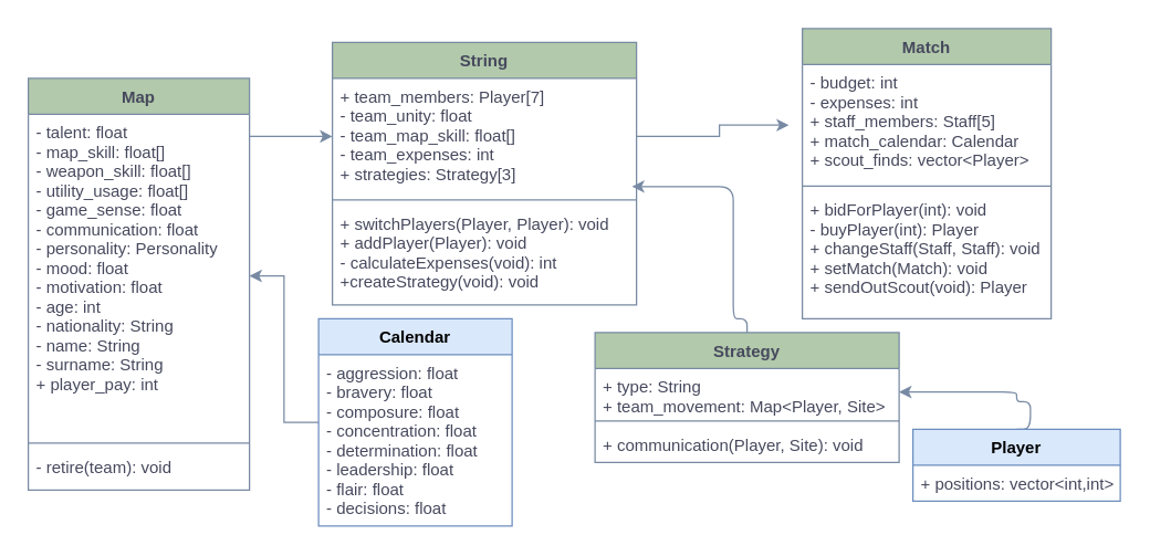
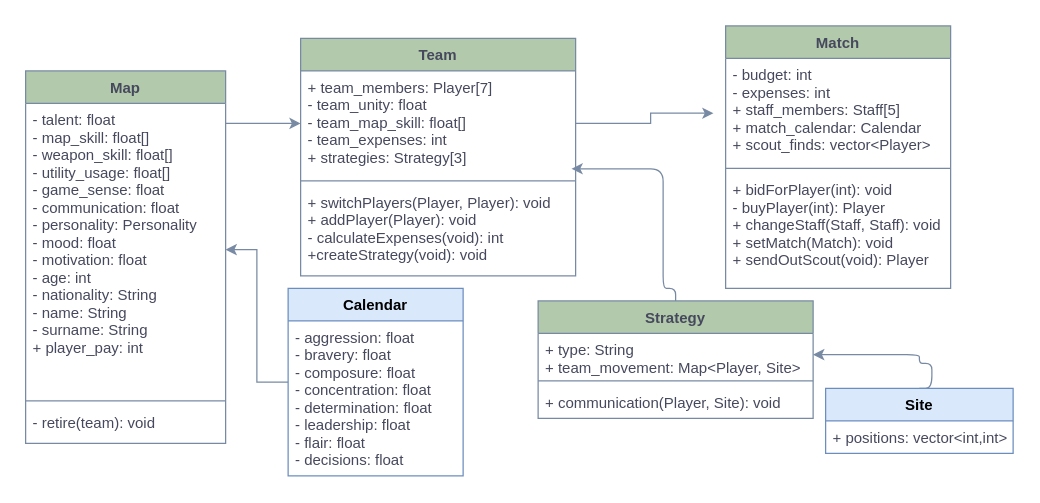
- <mxCell id="2" value="String" style="swimlane;fontStyle=1;align=center;verticalAlign=top;childLayout=stackLayout;horizontal=1;startSize=26;horizontalStack=0;resizeParent=1;resizeParentMax=0;resizeLast=0;collapsible=1;marginBottom=0;fillColor=#B2C9AB;strokeColor=#788AA3;fontColor=#46495D;" parent="1" vertex="1"><mxGeometry x="240" y="30" width="220" height="190" as="geometry" /></mxCell>
+ <mxCell id="2" value="Team" style="swimlane;fontStyle=1;align=center;verticalAlign=top;childLayout=stackLayout;horizontal=1;startSize=26;horizontalStack=0;resizeParent=1;resizeParentMax=0;resizeLast=0;collapsible=1;marginBottom=0;fillColor=#B2C9AB;strokeColor=#788AA3;fontColor=#46495D;" parent="1" vertex="1"><mxGeometry x="240" y="30" width="220" height="190" as="geometry" /></mxCell>
- <mxCell id="25" value="Player" style="swimlane;fontStyle=1;childLayout=stackLayout;horizontal=1;startSize=26;fillColor=#dae8fc;horizontalStack=0;resizeParent=1;resizeParentMax=0;resizeLast=0;collapsible=1;marginBottom=0;rounded=0;sketch=0;strokeColor=#6c8ebf;" vertex="1" parent="1"><mxGeometry x="660" y="310" width="150" height="52" as="geometry" /></mxCell>
+ <mxCell id="25" value="Site" style="swimlane;fontStyle=1;childLayout=stackLayout;horizontal=1;startSize=26;fillColor=#dae8fc;horizontalStack=0;resizeParent=1;resizeParentMax=0;resizeLast=0;collapsible=1;marginBottom=0;rounded=0;sketch=0;strokeColor=#6c8ebf;" vertex="1" parent="1"><mxGeometry x="660" y="310" width="150" height="52" as="geometry" /></mxCell>
